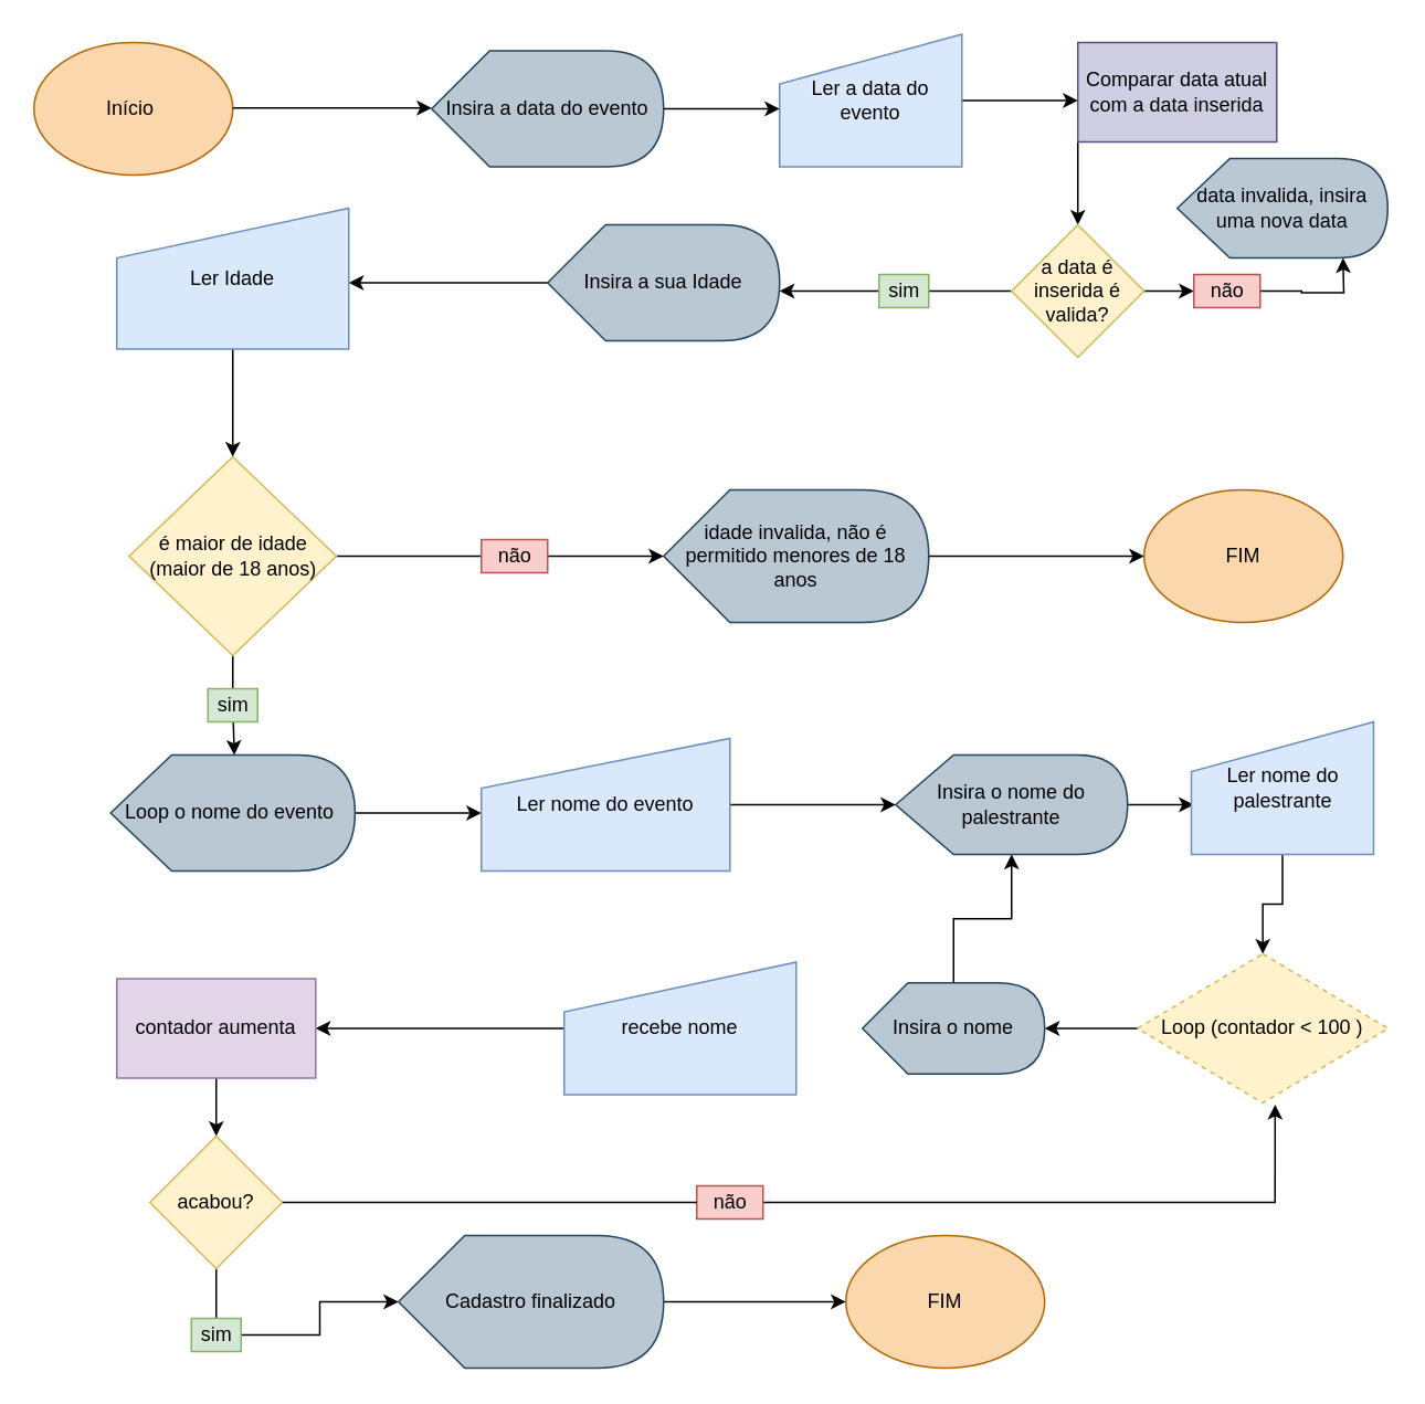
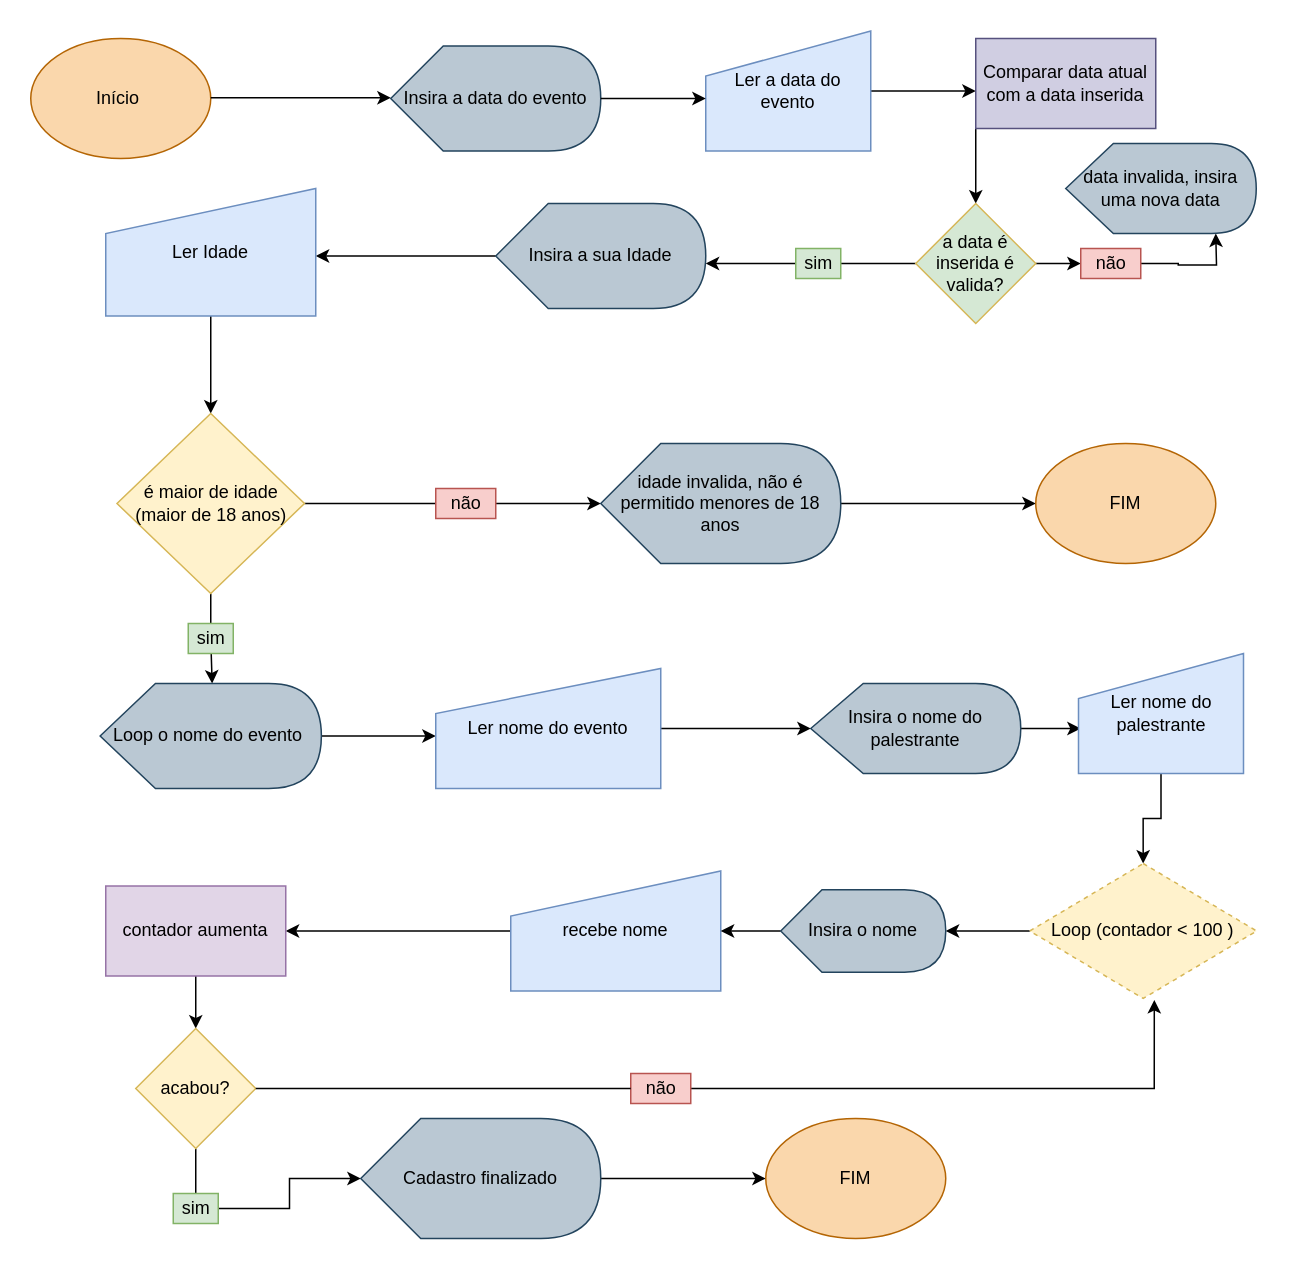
- <mxCell id="12" value="a data é inserida é valida?" style="rhombus;whiteSpace=wrap;html=1;fillColor=#fff2cc;strokeColor=#d6b656;" vertex="1" parent="1"><mxGeometry x="610" y="135" width="80" height="80" as="geometry" /></mxCell>
+ <mxCell id="12" value="a data é inserida é valida?" style="rhombus;whiteSpace=wrap;html=1;fillColor=#d5e8d4;strokeColor=#d6b656;" vertex="1" parent="1"><mxGeometry x="610" y="135" width="80" height="80" as="geometry" /></mxCell>
- <mxCell id="54" style="edgeStyle=orthogonalEdgeStyle;rounded=0;orthogonalLoop=1;jettySize=auto;html=1;" edge="1" parent="1" source="55" target="34"><mxGeometry relative="1" as="geometry" /></mxCell>
+ <mxCell id="54" style="edgeStyle=orthogonalEdgeStyle;rounded=0;orthogonalLoop=1;jettySize=auto;html=1;entryX=1;entryY=0.5;entryDx=0;entryDy=0;" edge="1" parent="1" source="55" target="53"><mxGeometry relative="1" as="geometry" /></mxCell>
